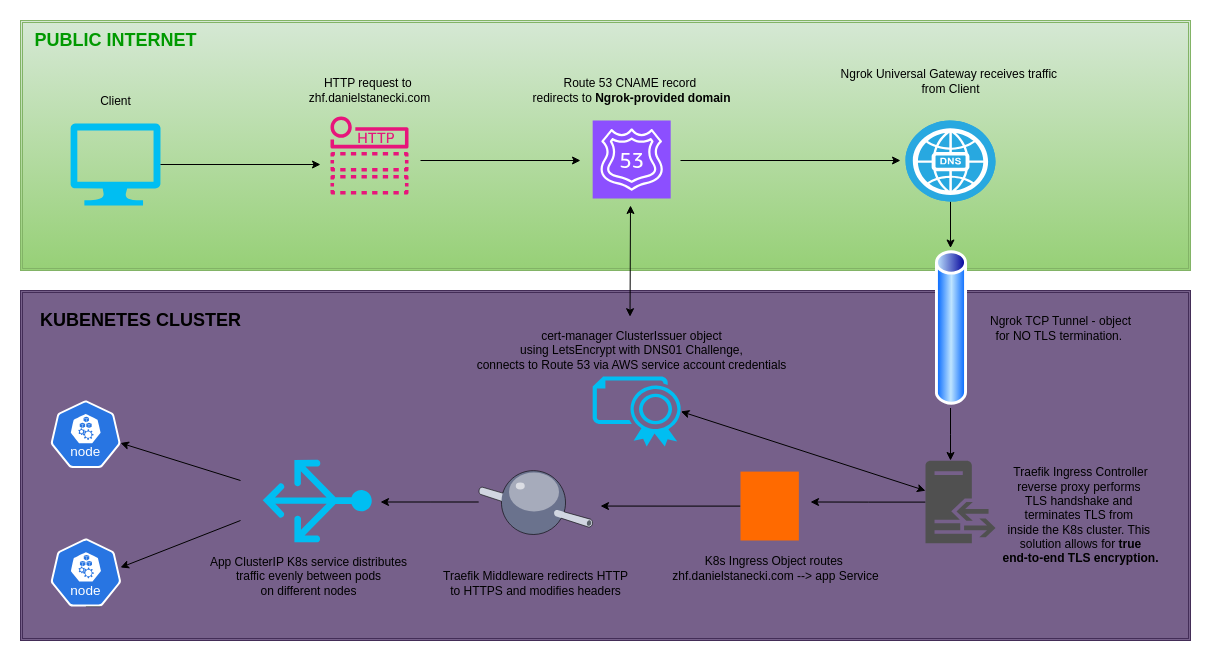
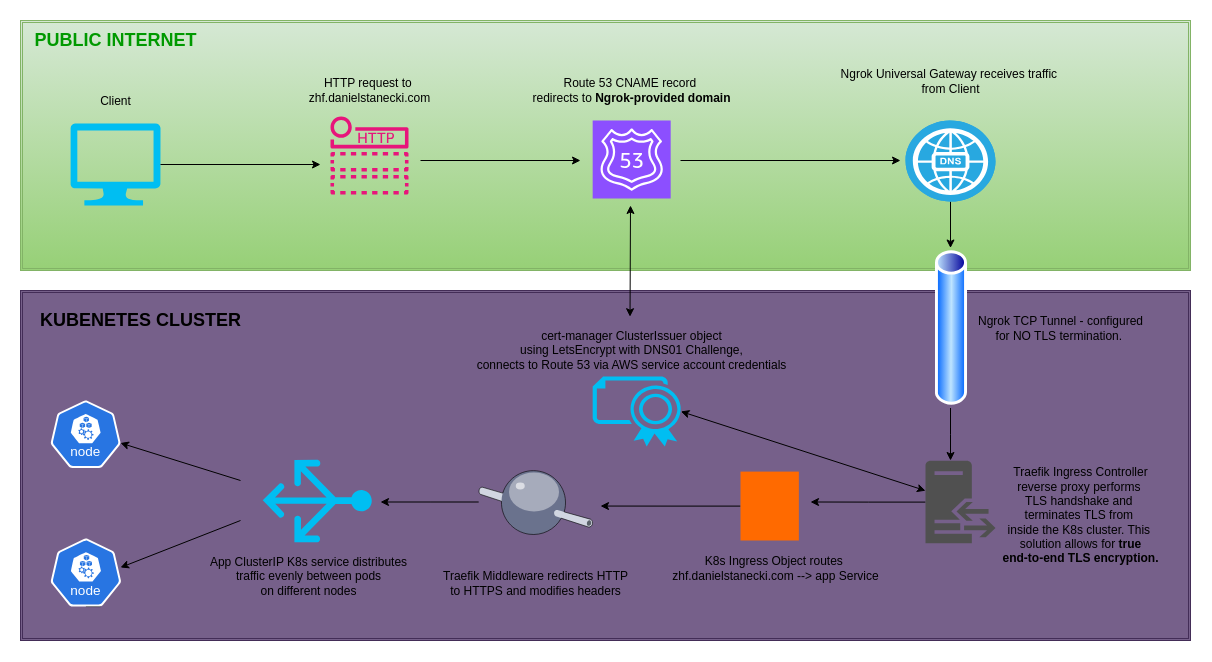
- <mxCell id="21" value="Ngrok TCP Tunnel - object&lt;div&gt;for NO TLS termination.&amp;nbsp;&lt;/div&gt;" style="text;html=1;align=center;verticalAlign=middle;resizable=0;points=[];autosize=1;strokeColor=none;fillColor=none;" vertex="1" parent="1"><mxGeometry x="965" y="307.5" width="190" height="40" as="geometry" /></mxCell>
+ <mxCell id="21" value="Ngrok TCP Tunnel - configured&lt;div&gt;for NO TLS termination.&amp;nbsp;&lt;/div&gt;" style="text;html=1;align=center;verticalAlign=middle;resizable=0;points=[];autosize=1;strokeColor=none;fillColor=none;" vertex="1" parent="1"><mxGeometry x="965" y="307.5" width="190" height="40" as="geometry" /></mxCell>
